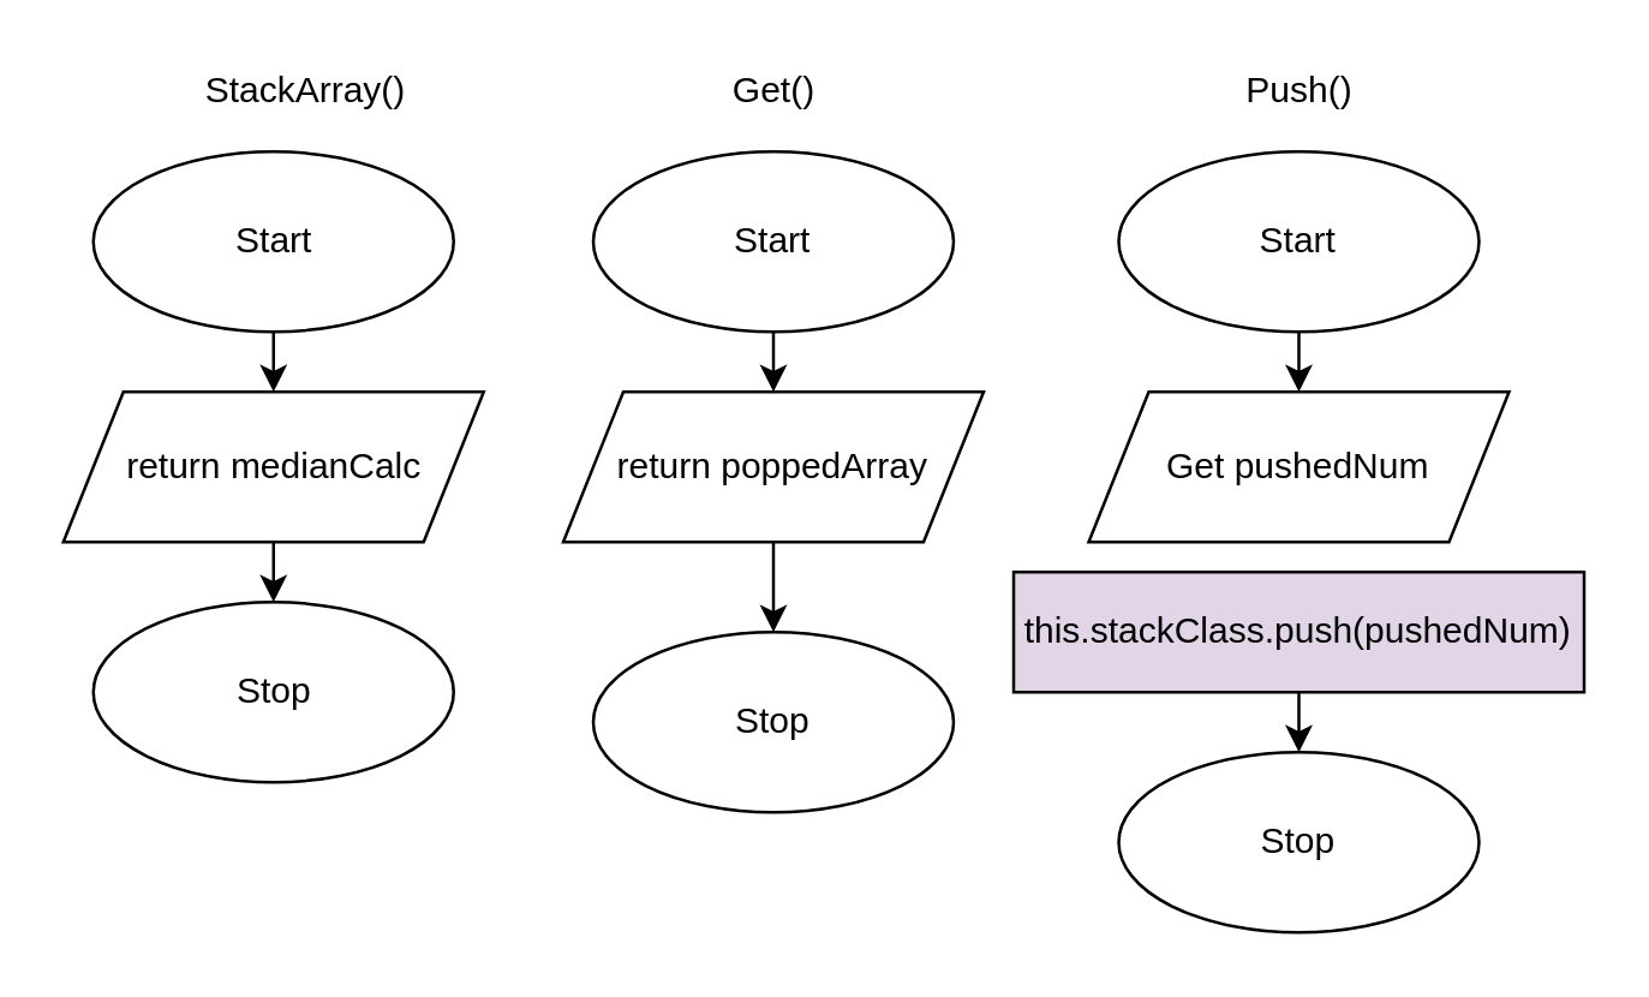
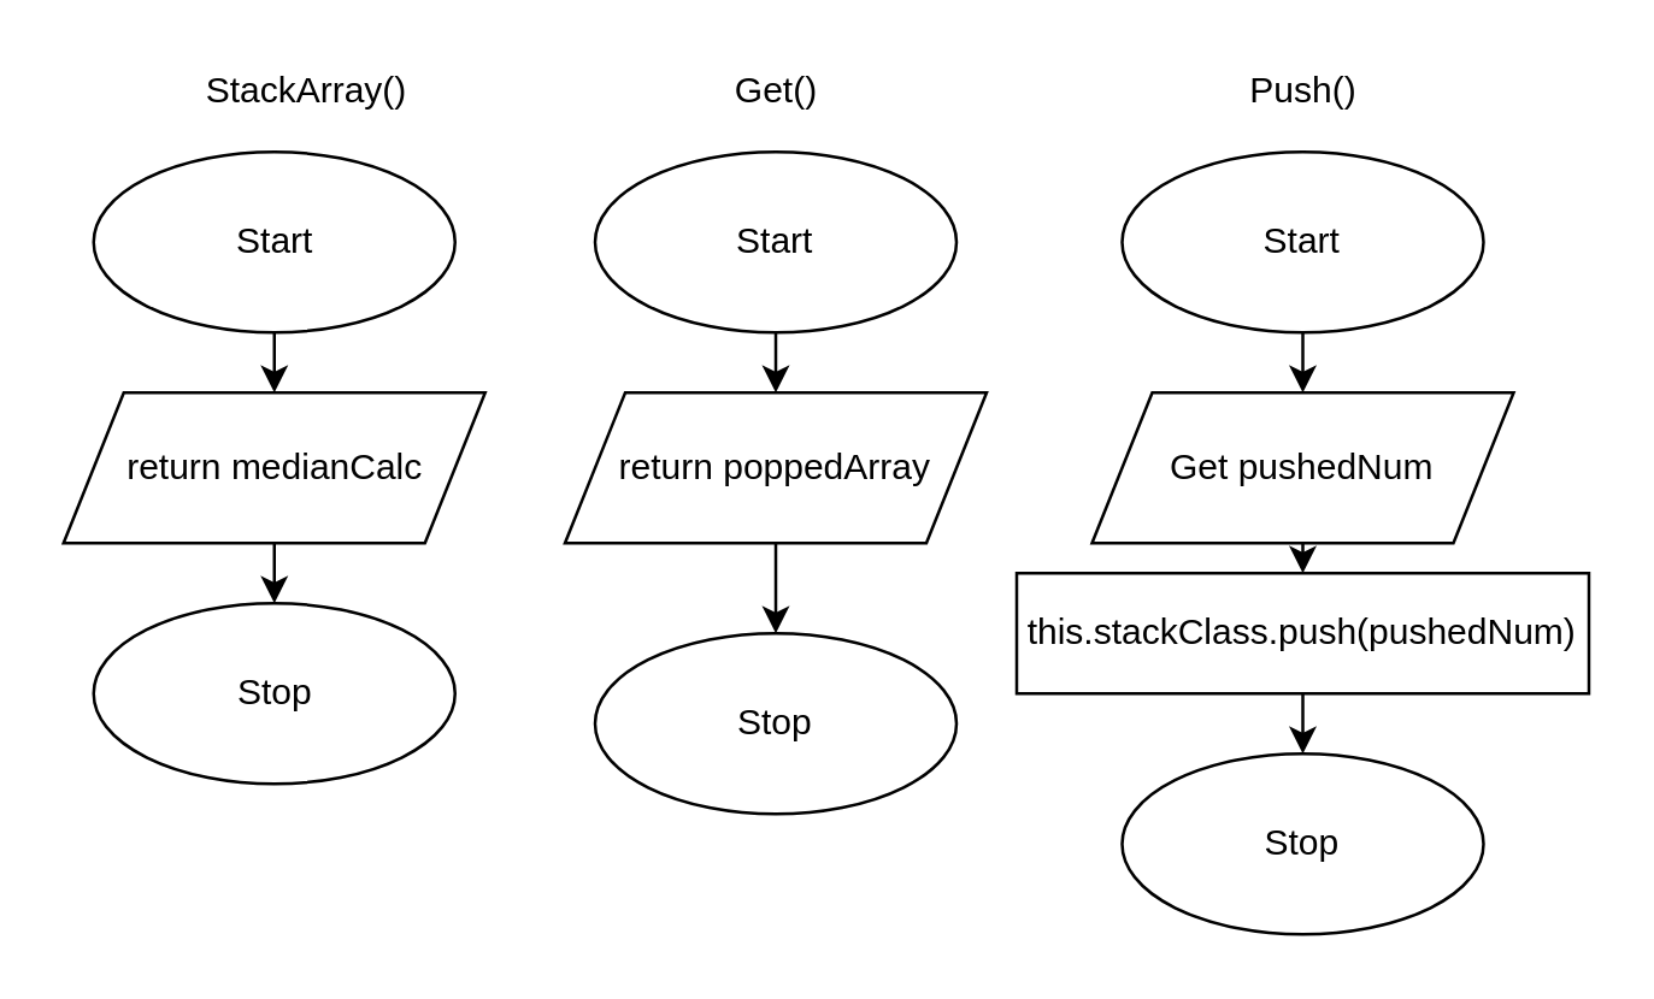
+ <mxCell id="16" style="edgeStyle=none;html=1;entryX=0.5;entryY=0;entryDx=0;entryDy=0;" edge="1" parent="1" source="17" target="21"><mxGeometry relative="1" as="geometry" /></mxCell>
- <mxCell id="21" value="this.stackClass.push(pushedNum)" style="whiteSpace=wrap;html=1;fillColor=#e1d5e7;" vertex="1" parent="1"><mxGeometry x="337" y="190" width="190" height="40" as="geometry" /></mxCell>
+ <mxCell id="21" value="this.stackClass.push(pushedNum)" style="whiteSpace=wrap;html=1;" vertex="1" parent="1"><mxGeometry x="337" y="190" width="190" height="40" as="geometry" /></mxCell>
